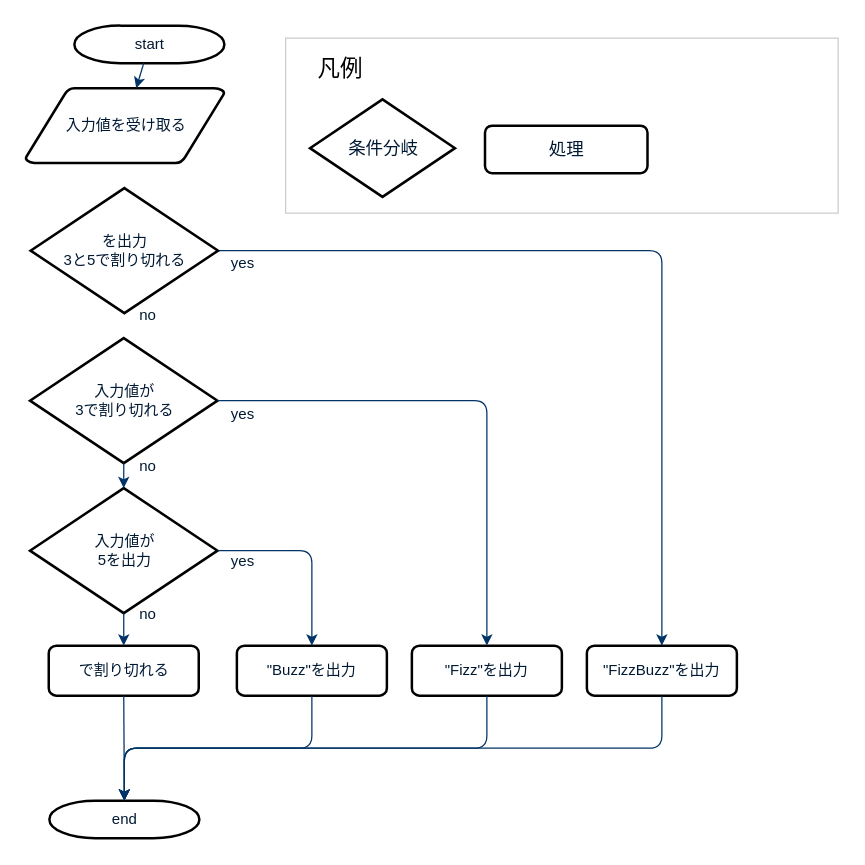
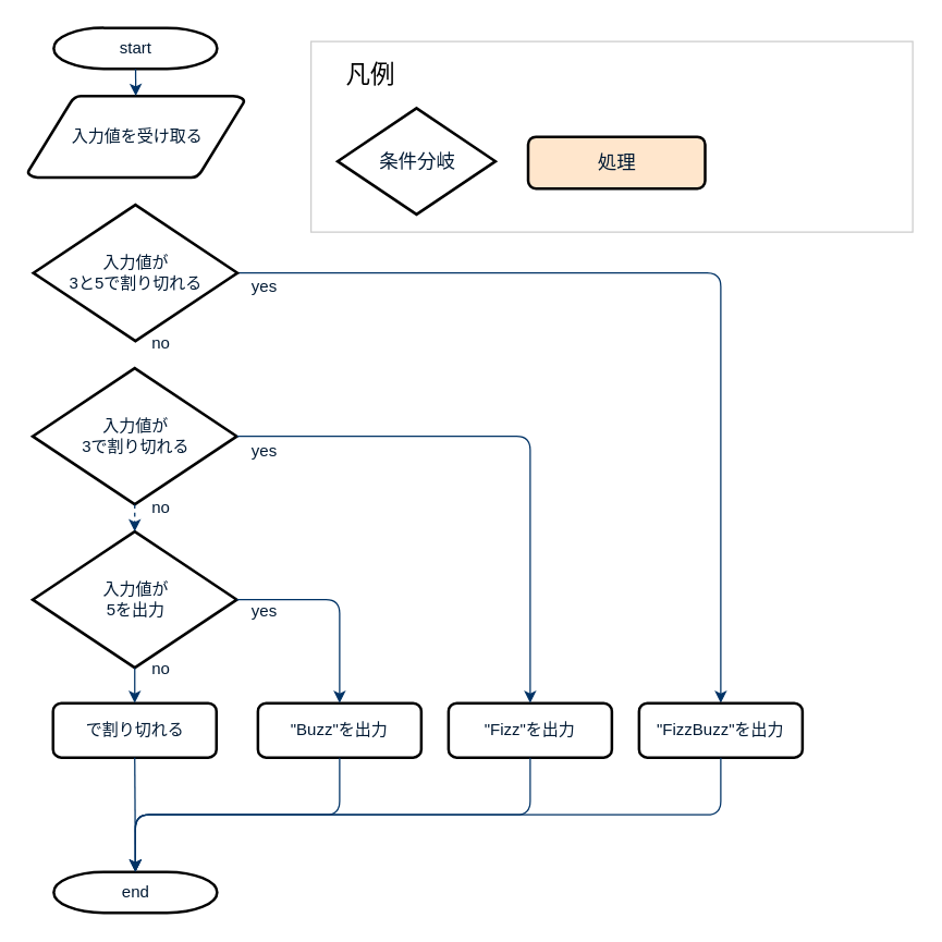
- <mxCell id="2" value="start" style="shape=mxgraph.flowchart.terminator;fillColor=#FFFFFF;strokeColor=#000000;strokeWidth=2;gradientColor=none;gradientDirection=north;fontColor=#001933;fontStyle=0;html=1;" parent="1" vertex="1"><mxGeometry x="59" y="20" width="120" height="30" as="geometry" /></mxCell>
+ <mxCell id="2" value="start" style="shape=mxgraph.flowchart.terminator;fillColor=#FFFFFF;strokeColor=#000000;strokeWidth=2;gradientColor=none;gradientDirection=north;fontColor=#001933;fontStyle=0;html=1;" parent="1" vertex="1"><mxGeometry x="39" y="20" width="120" height="30" as="geometry" /></mxCell>
- <mxCell id="29" value="&lt;font style=&quot;font-size: 14px&quot;&gt;処理&lt;/font&gt;" style="rounded=1;whiteSpace=wrap;html=1;strokeWidth=2;fillColor=#FFFFFF;fontColor=#001933;" parent="1" vertex="1"><mxGeometry x="387.5" y="100" width="130" height="38" as="geometry" /></mxCell>
+ <mxCell id="29" value="&lt;font style=&quot;font-size: 14px&quot;&gt;処理&lt;/font&gt;" style="rounded=1;whiteSpace=wrap;html=1;strokeWidth=2;fillColor=#ffe6cc;fontColor=#001933;" parent="1" vertex="1"><mxGeometry x="387.5" y="100" width="130" height="38" as="geometry" /></mxCell>
- <mxCell id="7" value="を出力&lt;br&gt;3と5で割り切れる&lt;br&gt;" style="shape=mxgraph.flowchart.decision;fillColor=#FFFFFF;strokeColor=#000000;strokeWidth=2;gradientColor=none;gradientDirection=north;fontColor=#001933;fontStyle=0;html=1;" parent="1" vertex="1"><mxGeometry x="24" y="150" width="150" height="100" as="geometry" /></mxCell>
+ <mxCell id="7" value="入力値が&lt;br&gt;3と5で割り切れる&lt;br&gt;" style="shape=mxgraph.flowchart.decision;fillColor=#FFFFFF;strokeColor=#000000;strokeWidth=2;gradientColor=none;gradientDirection=north;fontColor=#001933;fontStyle=0;html=1;" parent="1" vertex="1"><mxGeometry x="24" y="150" width="150" height="100" as="geometry" /></mxCell>
- <mxCell id="11" style="fontColor=#001933;fontStyle=1;strokeColor=#003366;strokeWidth=1;html=1;entryX=0.5;entryY=0;entryDx=0;entryDy=0;entryPerimeter=0;exitX=0.5;exitY=1;exitDx=0;exitDy=0;exitPerimeter=0;" parent="1" source="8" target="9" edge="1"><mxGeometry relative="1" as="geometry"><mxPoint x="99" y="390" as="sourcePoint" /><mxPoint x="99" y="410" as="targetPoint" /></mxGeometry></mxCell>
+ <mxCell id="11" style="fontColor=#001933;fontStyle=1;strokeColor=#003366;strokeWidth=1;html=1;entryX=0.5;entryY=0;entryDx=0;entryDy=0;entryPerimeter=0;exitX=0.5;exitY=1;exitDx=0;exitDy=0;exitPerimeter=0;dashed=1;" parent="1" source="8" target="9" edge="1"><mxGeometry relative="1" as="geometry"><mxPoint x="99" y="390" as="sourcePoint" /><mxPoint x="99" y="410" as="targetPoint" /></mxGeometry></mxCell>
